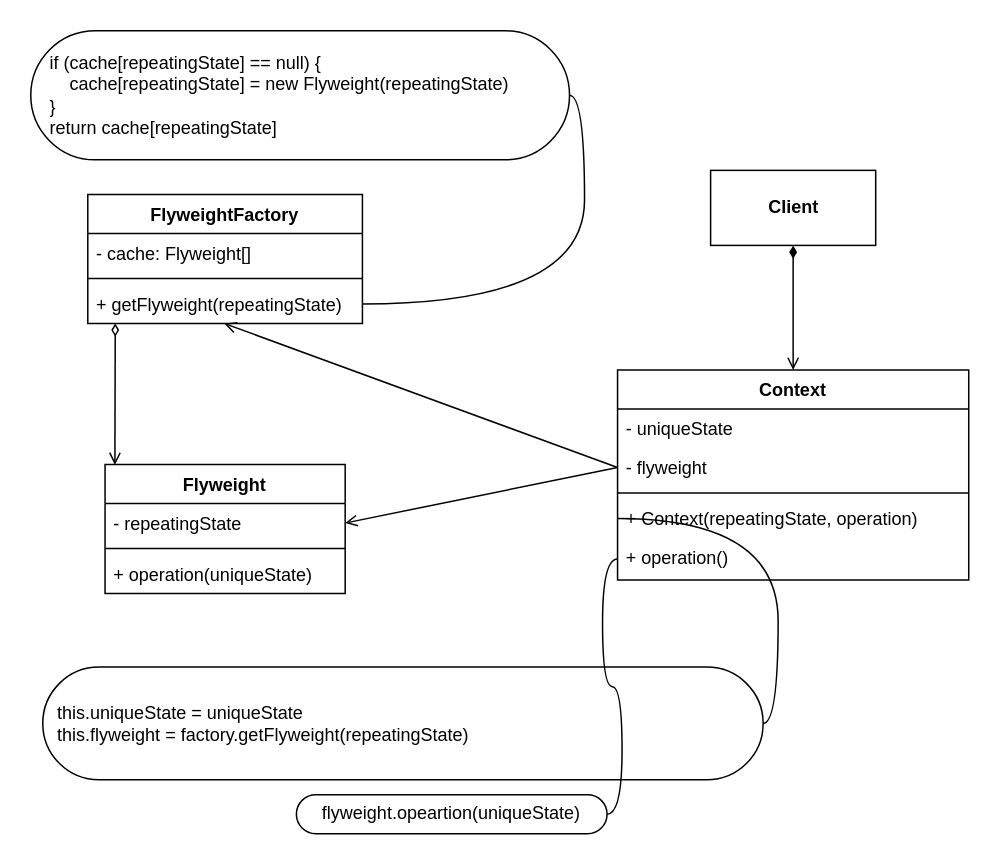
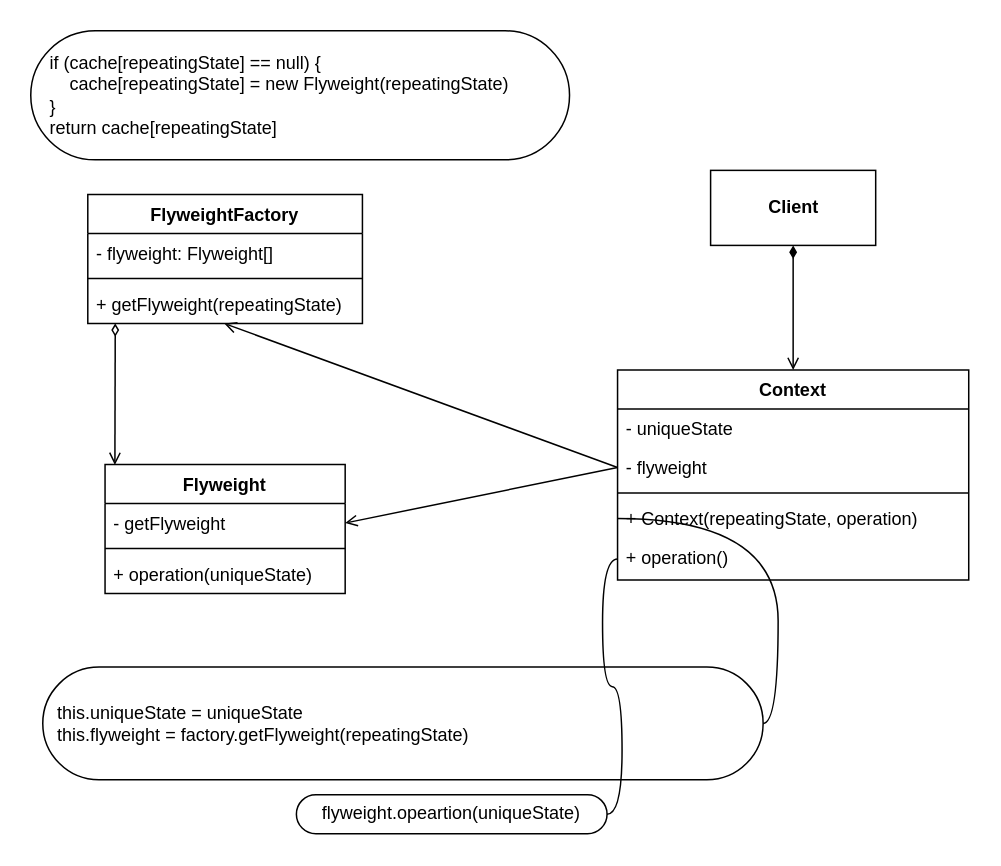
- <mxCell id="20" value="- cache: Flyweight[]" style="text;strokeColor=none;fillColor=none;align=left;verticalAlign=top;spacingLeft=4;spacingRight=4;overflow=hidden;rotatable=0;points=[[0,0.5],[1,0.5]];portConstraint=eastwest;" parent="19" vertex="1"><mxGeometry y="26" width="183" height="26" as="geometry" /></mxCell>
+ <mxCell id="20" value="- flyweight: Flyweight[]" style="text;strokeColor=none;fillColor=none;align=left;verticalAlign=top;spacingLeft=4;spacingRight=4;overflow=hidden;rotatable=0;points=[[0,0.5],[1,0.5]];portConstraint=eastwest;" parent="19" vertex="1"><mxGeometry y="26" width="183" height="26" as="geometry" /></mxCell>
- <mxCell id="26" value="" style="edgeStyle=entityRelationEdgeStyle;startArrow=none;endArrow=none;segment=10;curved=1;exitX=1;exitY=0.5;exitDx=0;exitDy=0;" parent="1" source="22" target="25" edge="1"><mxGeometry relative="1" as="geometry"><mxPoint x="140" y="281" as="sourcePoint" /></mxGeometry></mxCell>
- <mxCell id="15" value="- repeatingState" style="text;strokeColor=none;fillColor=none;align=left;verticalAlign=top;spacingLeft=4;spacingRight=4;overflow=hidden;rotatable=0;points=[[0,0.5],[1,0.5]];portConstraint=eastwest;" parent="14" vertex="1"><mxGeometry y="26" width="160" height="26" as="geometry" /></mxCell>
+ <mxCell id="15" value="- getFlyweight" style="text;strokeColor=none;fillColor=none;align=left;verticalAlign=top;spacingLeft=4;spacingRight=4;overflow=hidden;rotatable=0;points=[[0,0.5],[1,0.5]];portConstraint=eastwest;" parent="14" vertex="1"><mxGeometry y="26" width="160" height="26" as="geometry" /></mxCell>
